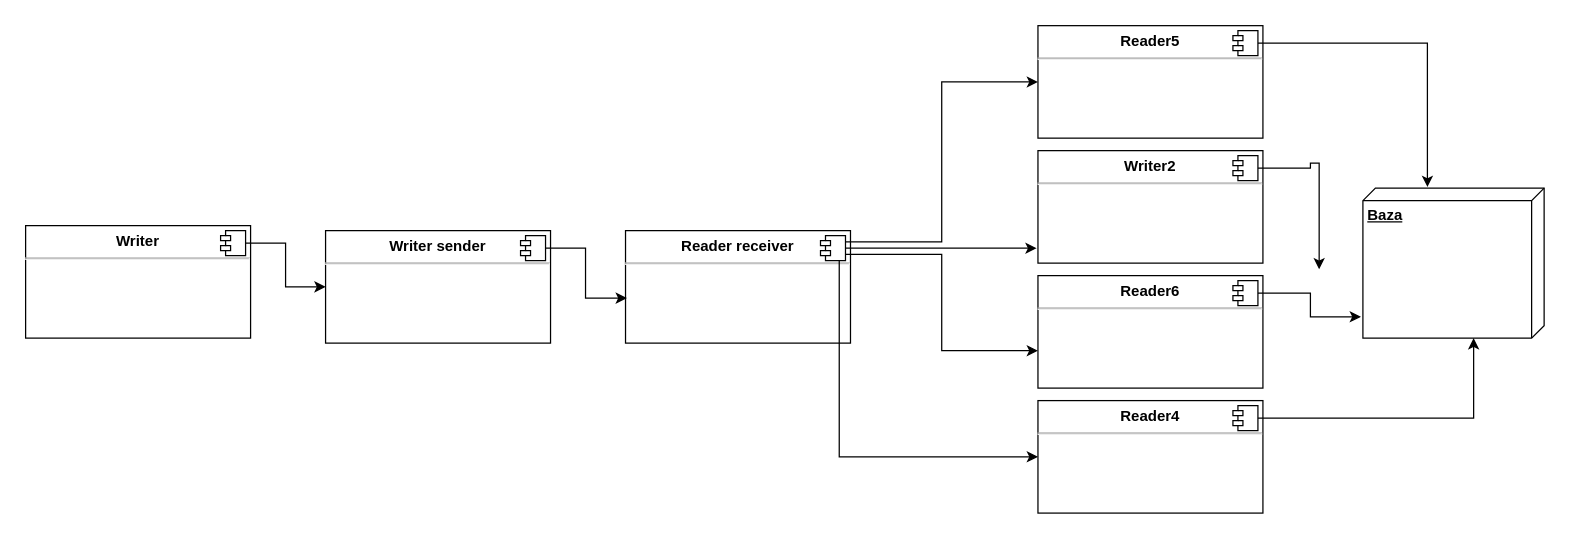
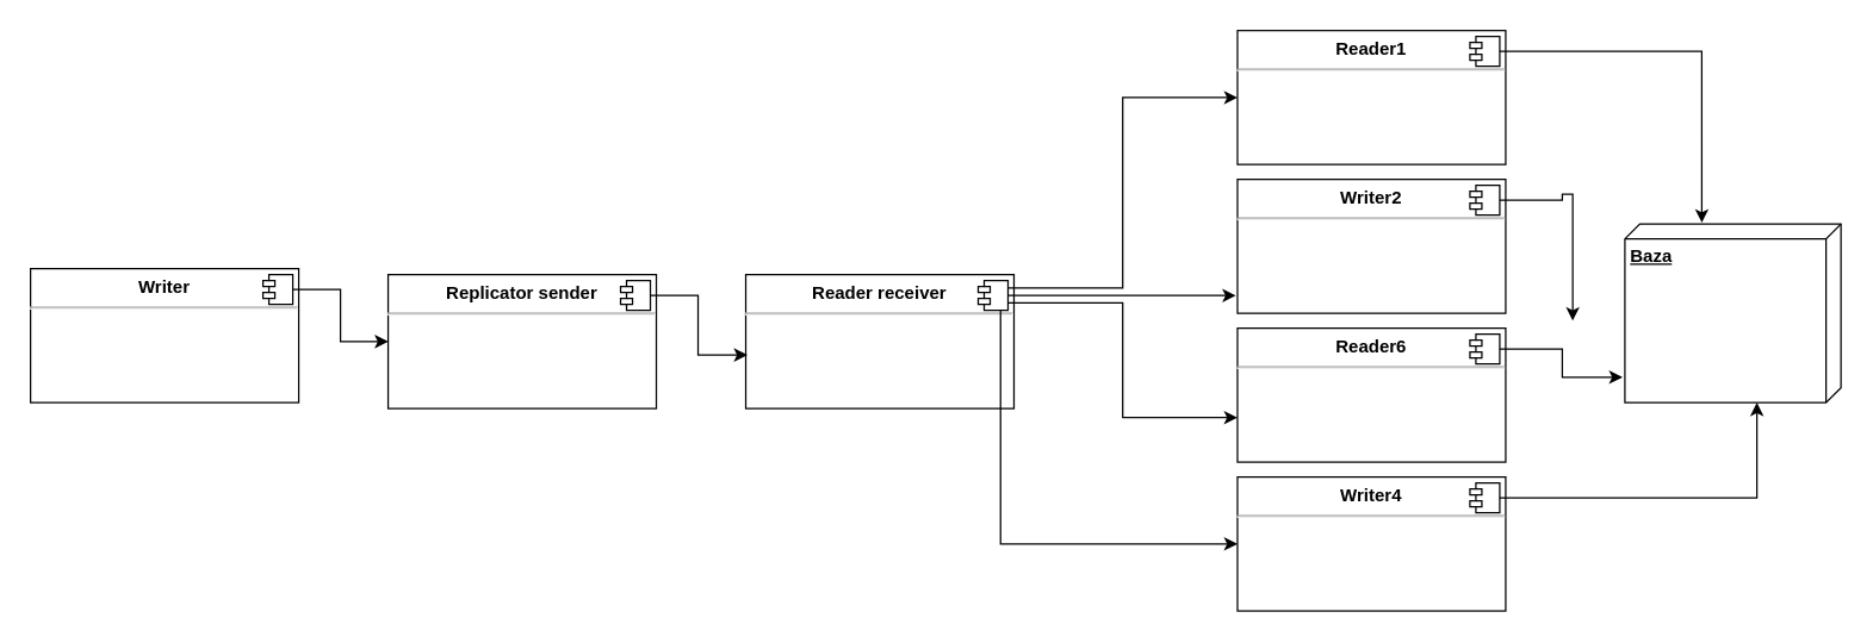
- <mxCell id="5" value="&lt;p style=&quot;margin:0px;margin-top:6px;text-align:center;&quot;&gt;&lt;b&gt;Reader5&lt;/b&gt;&lt;/p&gt;&lt;hr&gt;&lt;p style=&quot;margin:0px;margin-left:8px;&quot;&gt;&lt;br&gt;&lt;/p&gt;" style="align=left;overflow=fill;html=1;dropTarget=0;" parent="1" vertex="1"><mxGeometry x="830" y="20" width="180" height="90" as="geometry" /></mxCell>
+ <mxCell id="5" value="&lt;p style=&quot;margin:0px;margin-top:6px;text-align:center;&quot;&gt;&lt;b&gt;Reader1&lt;/b&gt;&lt;/p&gt;&lt;hr&gt;&lt;p style=&quot;margin:0px;margin-left:8px;&quot;&gt;&lt;br&gt;&lt;/p&gt;" style="align=left;overflow=fill;html=1;dropTarget=0;" parent="1" vertex="1"><mxGeometry x="830" y="20" width="180" height="90" as="geometry" /></mxCell>
- <mxCell id="23" value="&lt;p style=&quot;margin:0px;margin-top:6px;text-align:center;&quot;&gt;&lt;b&gt;Writer sender&lt;br&gt;&lt;/b&gt;&lt;/p&gt;&lt;hr&gt;&lt;p style=&quot;margin:0px;margin-left:8px;&quot;&gt;&lt;br&gt;&lt;br&gt;&lt;/p&gt;" style="align=left;overflow=fill;html=1;dropTarget=0;" parent="1" vertex="1"><mxGeometry x="260" y="184" width="180" height="90" as="geometry" /></mxCell>
+ <mxCell id="23" value="&lt;p style=&quot;margin:0px;margin-top:6px;text-align:center;&quot;&gt;&lt;b&gt;Replicator sender&lt;br&gt;&lt;/b&gt;&lt;/p&gt;&lt;hr&gt;&lt;p style=&quot;margin:0px;margin-left:8px;&quot;&gt;&lt;br&gt;&lt;br&gt;&lt;/p&gt;" style="align=left;overflow=fill;html=1;dropTarget=0;" parent="1" vertex="1"><mxGeometry x="260" y="184" width="180" height="90" as="geometry" /></mxCell>
- <mxCell id="14" value="&lt;p style=&quot;margin:0px;margin-top:6px;text-align:center;&quot;&gt;&lt;b&gt;Reader4&lt;/b&gt;&lt;/p&gt;&lt;hr&gt;&lt;p style=&quot;margin:0px;margin-left:8px;&quot;&gt;&lt;br&gt;&lt;/p&gt;" style="align=left;overflow=fill;html=1;dropTarget=0;" parent="1" vertex="1"><mxGeometry x="830" y="320" width="180" height="90" as="geometry" /></mxCell>
+ <mxCell id="14" value="&lt;p style=&quot;margin:0px;margin-top:6px;text-align:center;&quot;&gt;&lt;b&gt;Writer4&lt;/b&gt;&lt;/p&gt;&lt;hr&gt;&lt;p style=&quot;margin:0px;margin-left:8px;&quot;&gt;&lt;br&gt;&lt;/p&gt;" style="align=left;overflow=fill;html=1;dropTarget=0;" parent="1" vertex="1"><mxGeometry x="830" y="320" width="180" height="90" as="geometry" /></mxCell>
